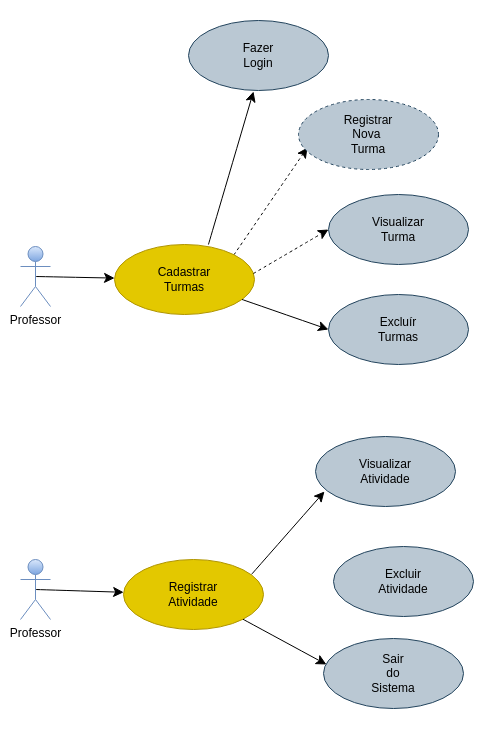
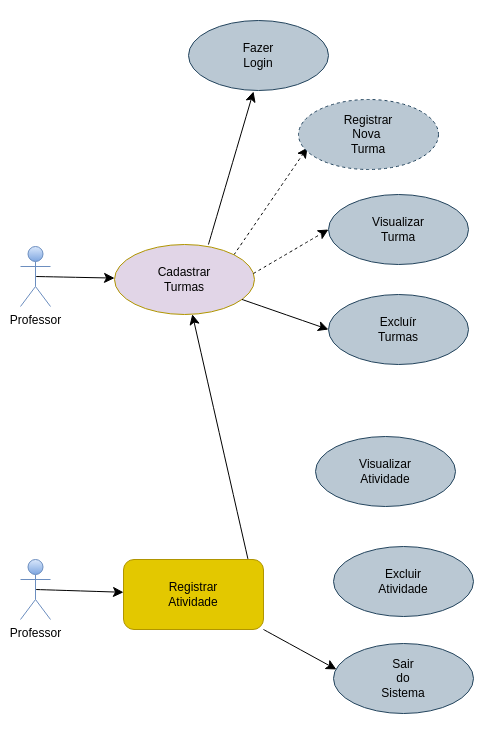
- <mxCell id="5" value="&lt;div&gt;Cadastrar&lt;/div&gt;&lt;div&gt;Turmas&lt;/div&gt;" style="ellipse;whiteSpace=wrap;html=1;fillColor=#e3c800;strokeColor=#B09500;fontColor=#000000;" vertex="1" parent="1"><mxGeometry x="114" y="244" width="140" height="70" as="geometry" /></mxCell>
+ <mxCell id="5" value="&lt;div&gt;Cadastrar&lt;/div&gt;&lt;div&gt;Turmas&lt;/div&gt;" style="ellipse;whiteSpace=wrap;html=1;fillColor=#e1d5e7;strokeColor=#B09500;fontColor=#000000;" vertex="1" parent="1"><mxGeometry x="114" y="244" width="140" height="70" as="geometry" /></mxCell>
- <mxCell id="13" style="edgeStyle=none;curved=1;rounded=0;orthogonalLoop=1;jettySize=auto;html=1;exitX=0.914;exitY=0.214;exitDx=0;exitDy=0;fontSize=12;startSize=8;endSize=8;exitPerimeter=0;entryX=0.064;entryY=0.786;entryDx=0;entryDy=0;entryPerimeter=0;" edge="1" source="14" target="15" parent="1"><mxGeometry relative="1" as="geometry"><mxPoint x="315" y="486" as="targetPoint" /></mxGeometry></mxCell>
+ <mxCell id="13" style="edgeStyle=none;curved=1;rounded=0;orthogonalLoop=1;jettySize=auto;html=1;exitX=0.914;exitY=0.214;exitDx=0;exitDy=0;fontSize=12;startSize=8;endSize=8;exitPerimeter=0;" edge="1" source="14" target="5" parent="1"><mxGeometry relative="1" as="geometry"><mxPoint x="315" y="486" as="targetPoint" /></mxGeometry></mxCell>
- <mxCell id="14" value="Registrar&lt;div&gt;Atividade&lt;/div&gt;" style="ellipse;whiteSpace=wrap;html=1;fillColor=#e3c800;strokeColor=#B09500;fontColor=#000000;" vertex="1" parent="1"><mxGeometry x="123" y="559" width="140" height="70" as="geometry" /></mxCell>
+ <mxCell id="14" value="Registrar&lt;div&gt;Atividade&lt;/div&gt;" style="whiteSpace=wrap;html=1;fillColor=#e3c800;strokeColor=#B09500;fontColor=#000000;rounded=1;" vertex="1" parent="1"><mxGeometry x="123" y="559" width="140" height="70" as="geometry" /></mxCell>
- <mxCell id="17" value="Sair&lt;div&gt;do&lt;/div&gt;&lt;div&gt;Sistema&lt;/div&gt;" style="ellipse;whiteSpace=wrap;html=1;fillColor=#bac8d3;strokeColor=#23445d;" vertex="1" parent="1"><mxGeometry x="323" y="638" width="140" height="70" as="geometry" /></mxCell>
+ <mxCell id="17" value="Sair&lt;div&gt;do&lt;/div&gt;&lt;div&gt;Sistema&lt;/div&gt;" style="ellipse;whiteSpace=wrap;html=1;fillColor=#bac8d3;strokeColor=#23445d;" vertex="1" parent="1"><mxGeometry x="333" y="643" width="140" height="70" as="geometry" /></mxCell>
